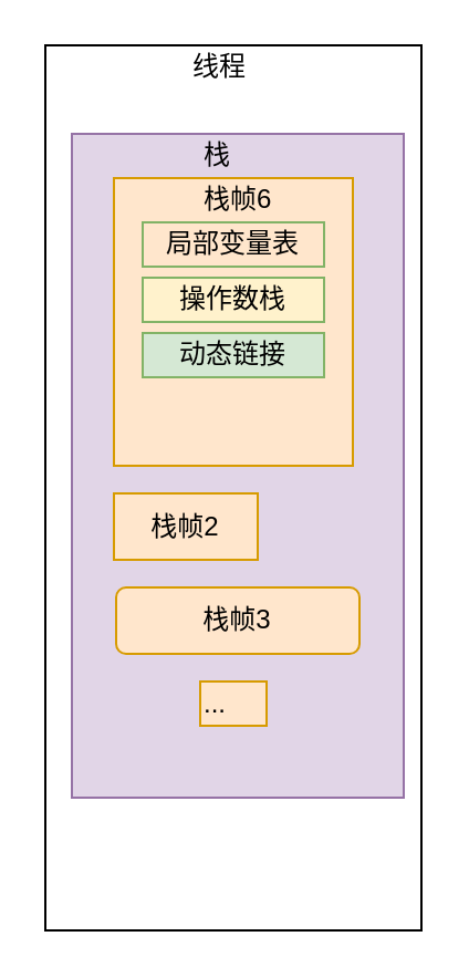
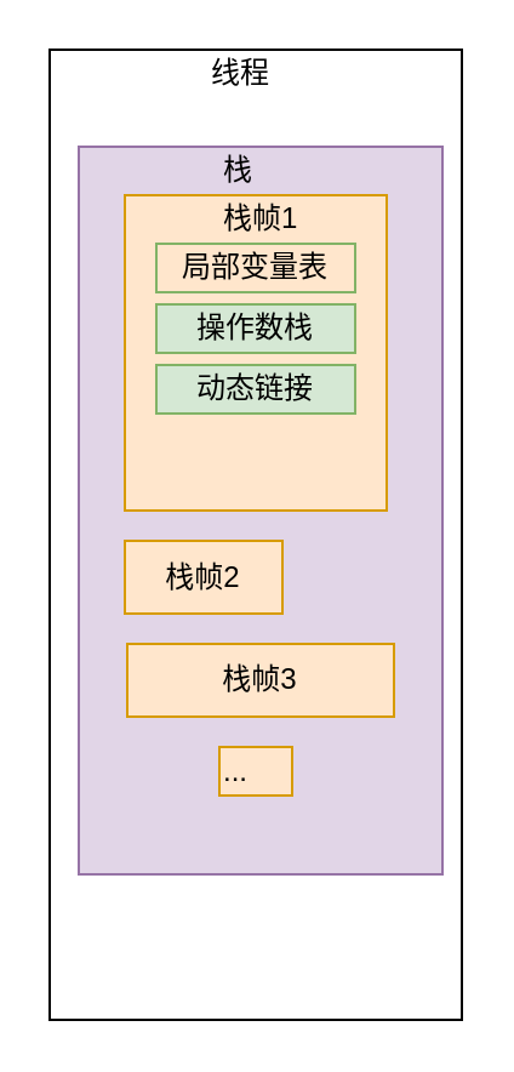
- <mxCell id="7" value="栈帧6" style="text;html=1;resizable=0;points=[];autosize=1;align=left;verticalAlign=top;spacingTop=-4;" vertex="1" parent="1"><mxGeometry x="90" y="80" width="50" height="20" as="geometry" /></mxCell>
+ <mxCell id="7" value="栈帧1" style="text;html=1;resizable=0;points=[];autosize=1;align=left;verticalAlign=top;spacingTop=-4;" vertex="1" parent="1"><mxGeometry x="90" y="80" width="50" height="20" as="geometry" /></mxCell>
- <mxCell id="12" value="操作数栈" style="rounded=0;whiteSpace=wrap;html=1;fillColor=#fff2cc;strokeColor=#82b366;" vertex="1" parent="1"><mxGeometry x="64" y="125" width="82" height="20" as="geometry" /></mxCell>
+ <mxCell id="12" value="操作数栈" style="rounded=0;whiteSpace=wrap;html=1;fillColor=#d5e8d4;strokeColor=#82b366;" vertex="1" parent="1"><mxGeometry x="64" y="125" width="82" height="20" as="geometry" /></mxCell>
- <mxCell id="9" value="栈帧3" style="whiteSpace=wrap;html=1;fillColor=#ffe6cc;strokeColor=#d79b00;rounded=1;" vertex="1" parent="1"><mxGeometry x="52" y="265" width="110" height="30" as="geometry" /></mxCell>
+ <mxCell id="9" value="栈帧3" style="rounded=0;whiteSpace=wrap;html=1;fillColor=#ffe6cc;strokeColor=#d79b00;" vertex="1" parent="1"><mxGeometry x="52" y="265" width="110" height="30" as="geometry" /></mxCell>
